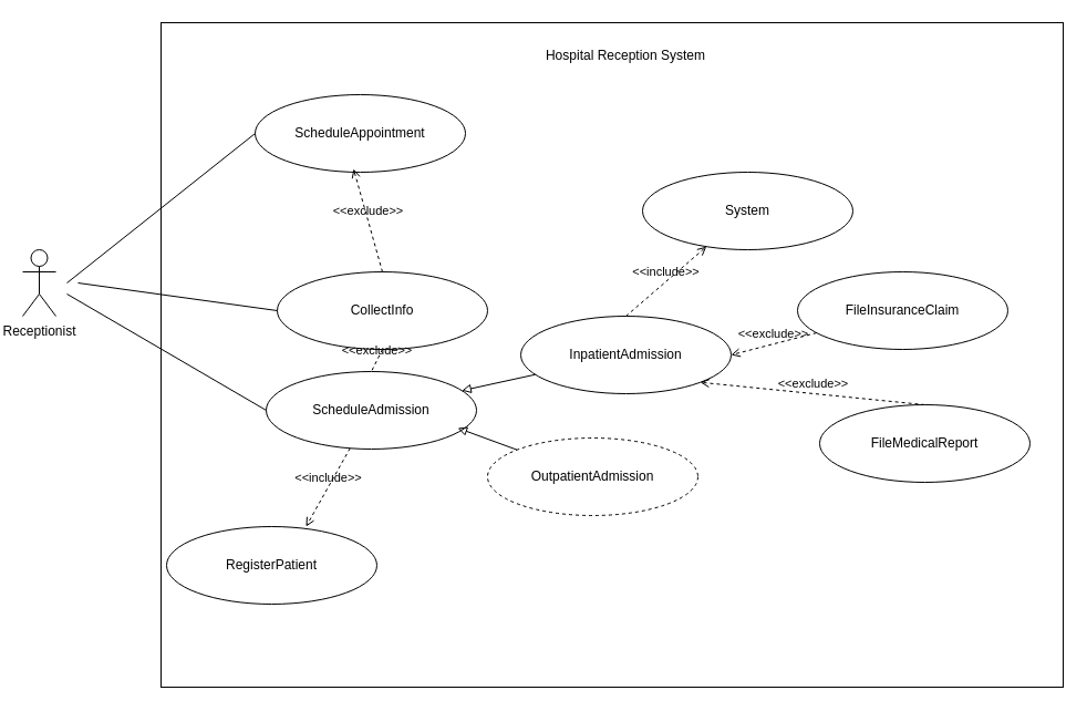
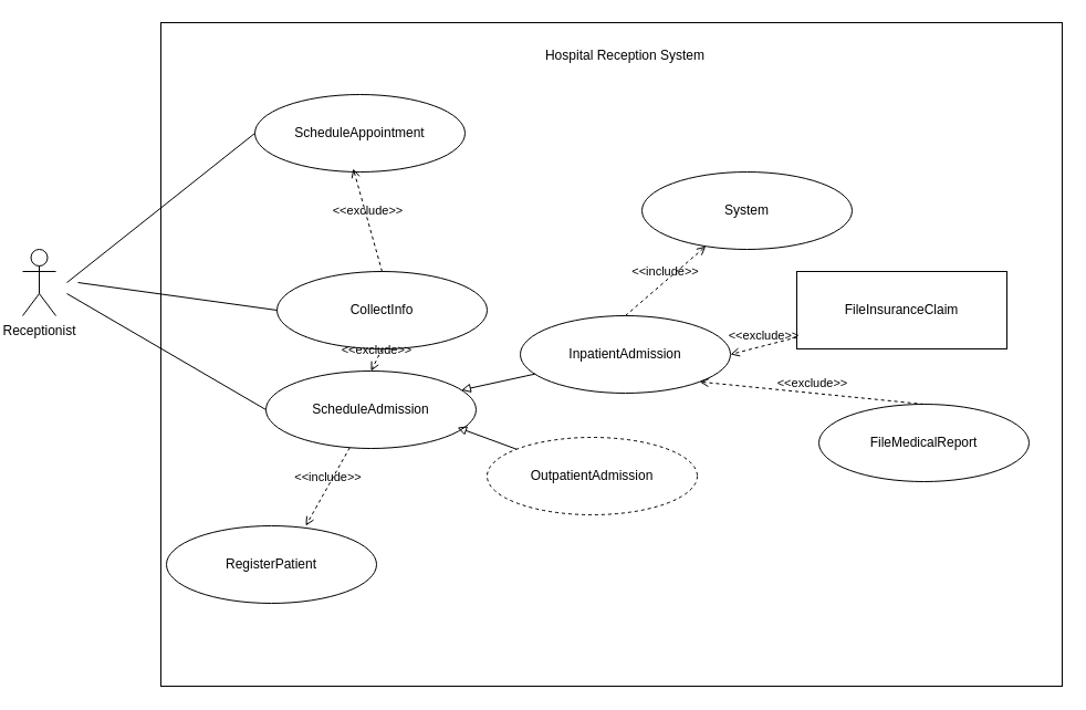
- <mxCell id="12" value="FileInsuranceClaim" style="ellipse;whiteSpace=wrap;html=1;" vertex="1" parent="1"><mxGeometry x="720" y="245" width="190" height="70" as="geometry" /></mxCell>
+ <mxCell id="12" value="FileInsuranceClaim" style="whiteSpace=wrap;html=1;rounded=0;" vertex="1" parent="1"><mxGeometry x="720" y="245" width="190" height="70" as="geometry" /></mxCell>
- <mxCell id="23" value="&amp;lt;&amp;lt;exclude&amp;gt;&amp;gt;" style="html=1;verticalAlign=bottom;labelBackgroundColor=none;endArrow=none;endFill=0;dashed=1;rounded=0;entryX=0.5;entryY=0;entryDx=0;entryDy=0;exitX=0.5;exitY=1;exitDx=0;exitDy=0;" edge="1" parent="1" source="7" target="6"><mxGeometry width="160" relative="1" as="geometry"><mxPoint x="406" y="311.5" as="sourcePoint" /><mxPoint x="400" y="248.5" as="targetPoint" /></mxGeometry></mxCell>
+ <mxCell id="23" value="&amp;lt;&amp;lt;exclude&amp;gt;&amp;gt;" style="html=1;verticalAlign=bottom;labelBackgroundColor=none;endArrow=open;endFill=0;dashed=1;rounded=0;entryX=0.5;entryY=0;entryDx=0;entryDy=0;exitX=0.5;exitY=1;exitDx=0;exitDy=0;" edge="1" parent="1" source="7" target="6"><mxGeometry width="160" relative="1" as="geometry"><mxPoint x="406" y="311.5" as="sourcePoint" /><mxPoint x="400" y="248.5" as="targetPoint" /></mxGeometry></mxCell>
